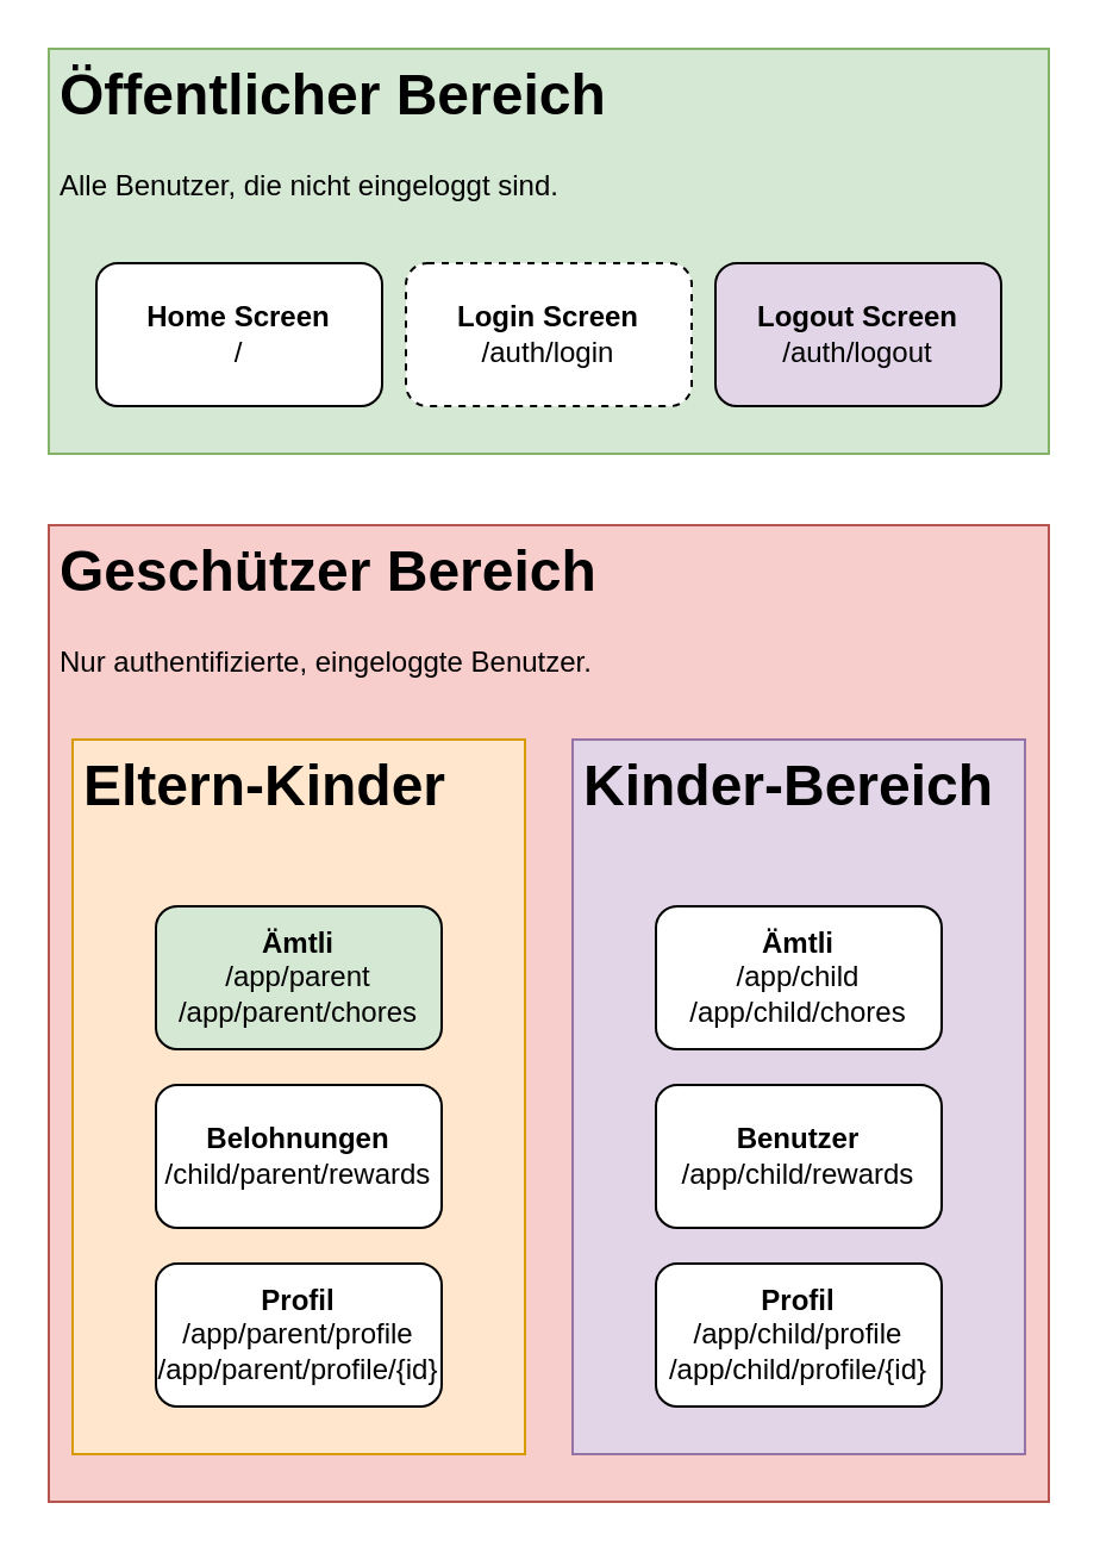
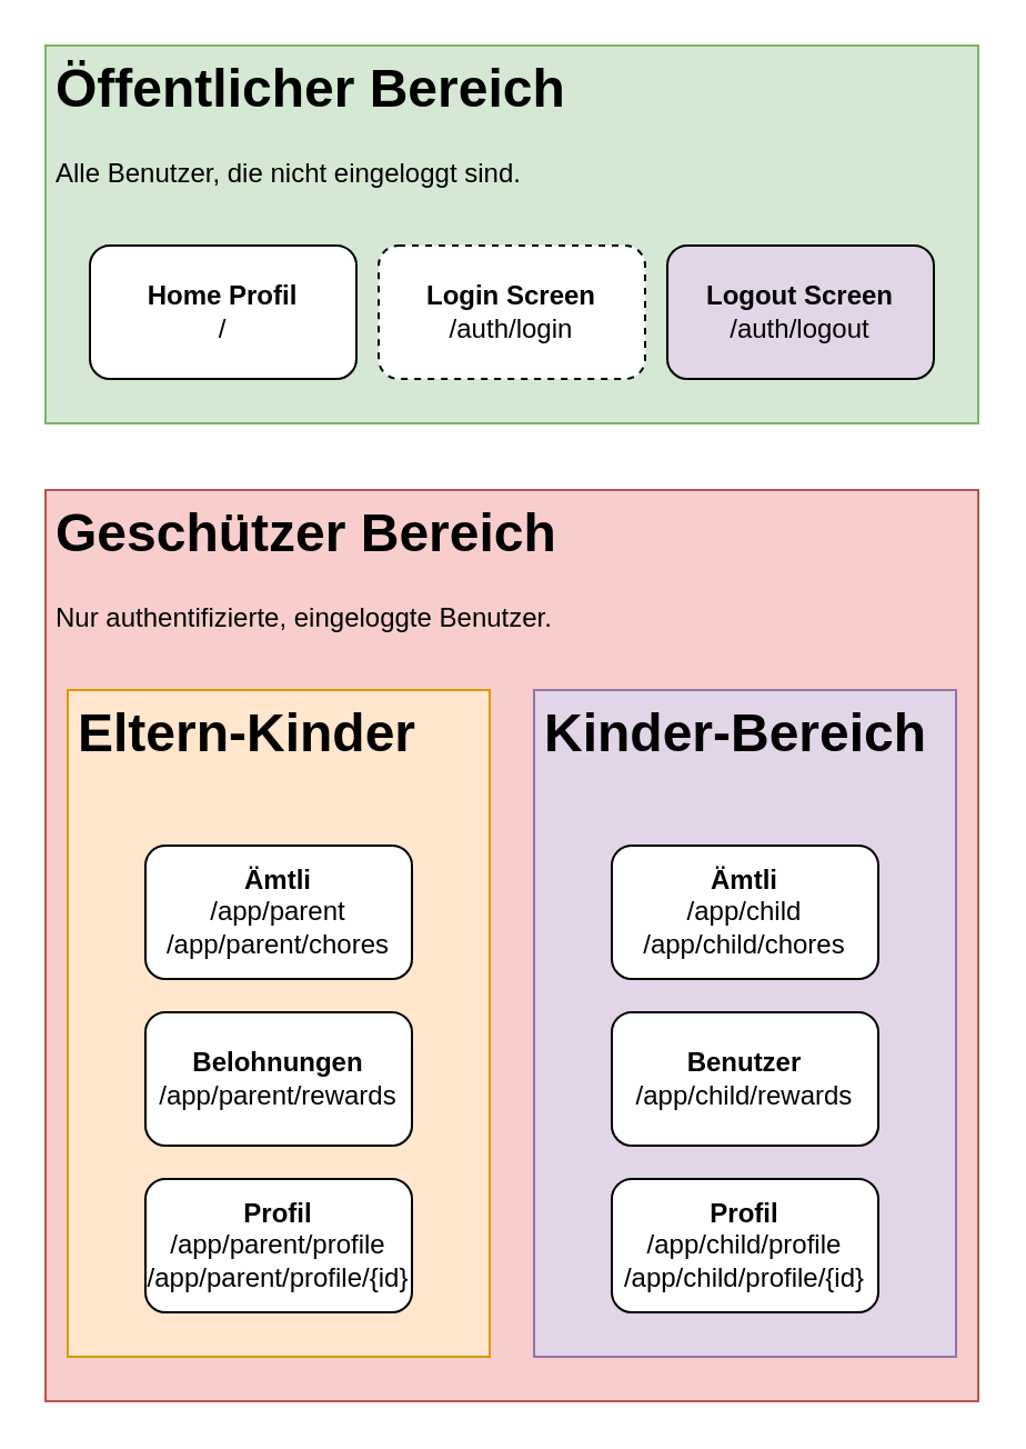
- <mxCell id="4" value="&lt;b&gt;Home Screen&lt;/b&gt;&lt;br&gt;/" style="rounded=1;whiteSpace=wrap;html=1;" vertex="1" parent="1"><mxGeometry x="40" y="110" width="120" height="60" as="geometry" /></mxCell>
+ <mxCell id="4" value="&lt;b&gt;Home Profil&lt;/b&gt;&lt;br&gt;/" style="rounded=1;whiteSpace=wrap;html=1;" vertex="1" parent="1"><mxGeometry x="40" y="110" width="120" height="60" as="geometry" /></mxCell>
- <mxCell id="11" value="&lt;b&gt;Ämtli&lt;/b&gt;&lt;br&gt;/app/parent&lt;br&gt;/app/parent/chores" style="rounded=1;whiteSpace=wrap;html=1;fillColor=#d5e8d4;" vertex="1" parent="9"><mxGeometry x="35" y="70" width="120" height="60" as="geometry" /></mxCell>
+ <mxCell id="11" value="&lt;b&gt;Ämtli&lt;/b&gt;&lt;br&gt;/app/parent&lt;br&gt;/app/parent/chores" style="rounded=1;whiteSpace=wrap;html=1;" vertex="1" parent="9"><mxGeometry x="35" y="70" width="120" height="60" as="geometry" /></mxCell>
- <mxCell id="12" value="&lt;b&gt;Belohnungen&lt;/b&gt;&lt;br&gt;/child/parent/rewards" style="rounded=1;whiteSpace=wrap;html=1;" vertex="1" parent="9"><mxGeometry x="35" y="145" width="120" height="60" as="geometry" /></mxCell>
+ <mxCell id="12" value="&lt;b&gt;Belohnungen&lt;/b&gt;&lt;br&gt;/app/parent/rewards" style="rounded=1;whiteSpace=wrap;html=1;" vertex="1" parent="9"><mxGeometry x="35" y="145" width="120" height="60" as="geometry" /></mxCell>
